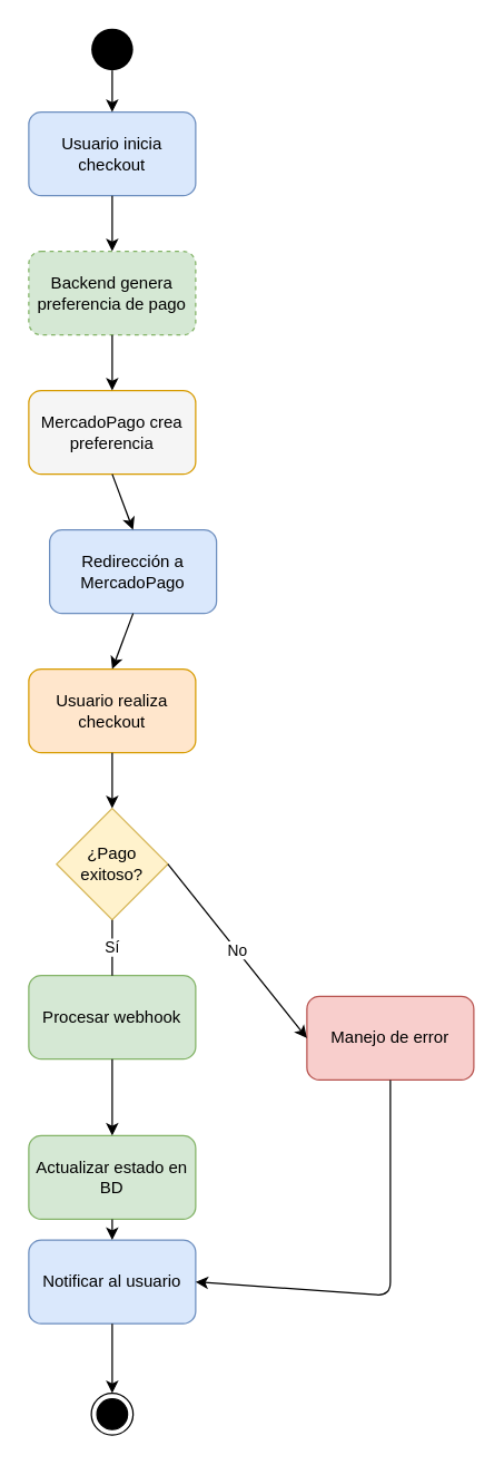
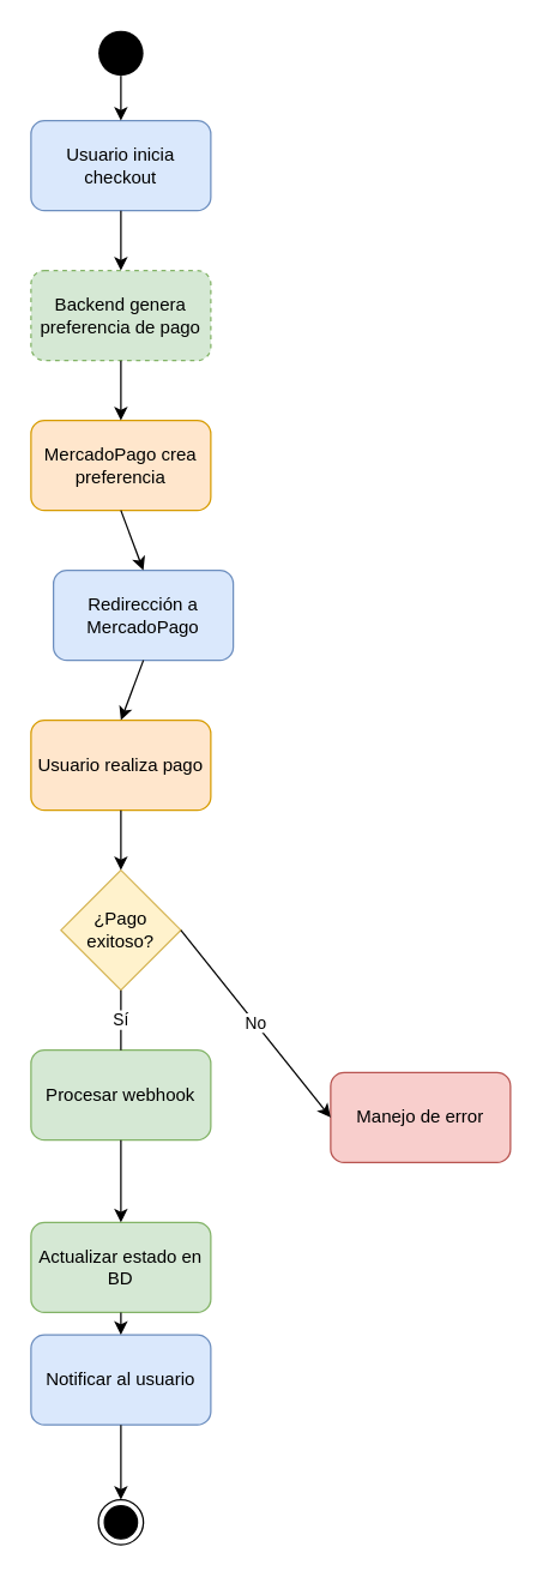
- <mxCell id="5" value="MercadoPago crea preferencia" style="rounded=1;whiteSpace=wrap;html=1;fillColor=#f5f5f5;strokeColor=#d79b00;" vertex="1" parent="1"><mxGeometry x="20" y="280" width="120" height="60" as="geometry" /></mxCell>
+ <mxCell id="5" value="MercadoPago crea preferencia" style="rounded=1;whiteSpace=wrap;html=1;fillColor=#ffe6cc;strokeColor=#d79b00" vertex="1" parent="1"><mxGeometry x="20" y="280" width="120" height="60" as="geometry" /></mxCell>
- <mxCell id="7" value="Usuario realiza checkout" style="rounded=1;whiteSpace=wrap;html=1;fillColor=#ffe6cc;strokeColor=#d79b00" vertex="1" parent="1"><mxGeometry x="20" y="480" width="120" height="60" as="geometry" /></mxCell>
+ <mxCell id="7" value="Usuario realiza pago" style="rounded=1;whiteSpace=wrap;html=1;fillColor=#ffe6cc;strokeColor=#d79b00" vertex="1" parent="1"><mxGeometry x="20" y="480" width="120" height="60" as="geometry" /></mxCell>
- <mxCell id="25" value="" style="endArrow=classic;html=1;exitX=0.5;exitY=1;entryX=1;entryY=0.5;" edge="1" parent="1" source="12" target="11"><mxGeometry relative="1" as="geometry"><Array as="points"><mxPoint x="280" y="930" /></Array></mxGeometry></mxCell>
